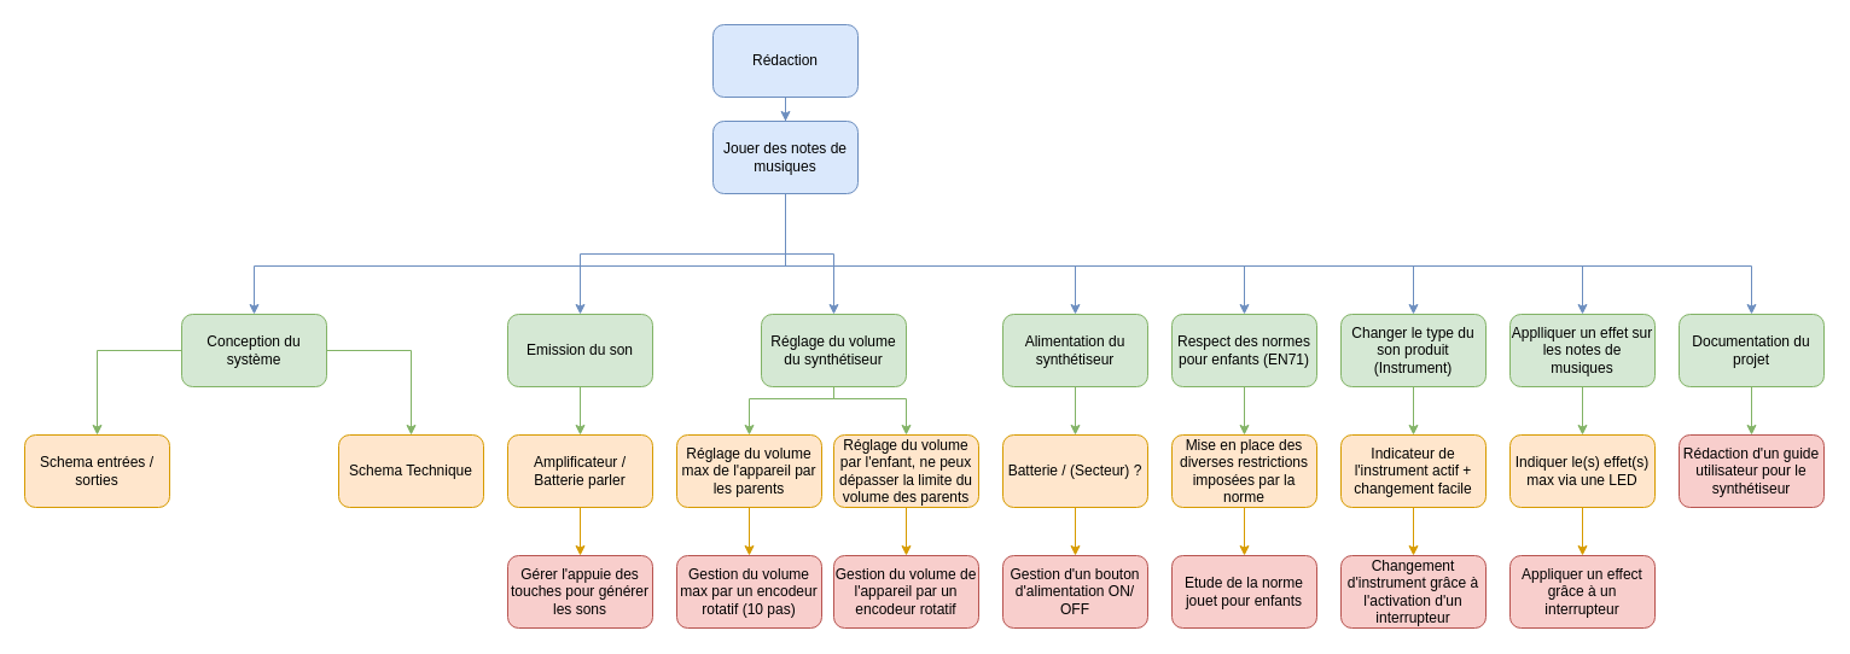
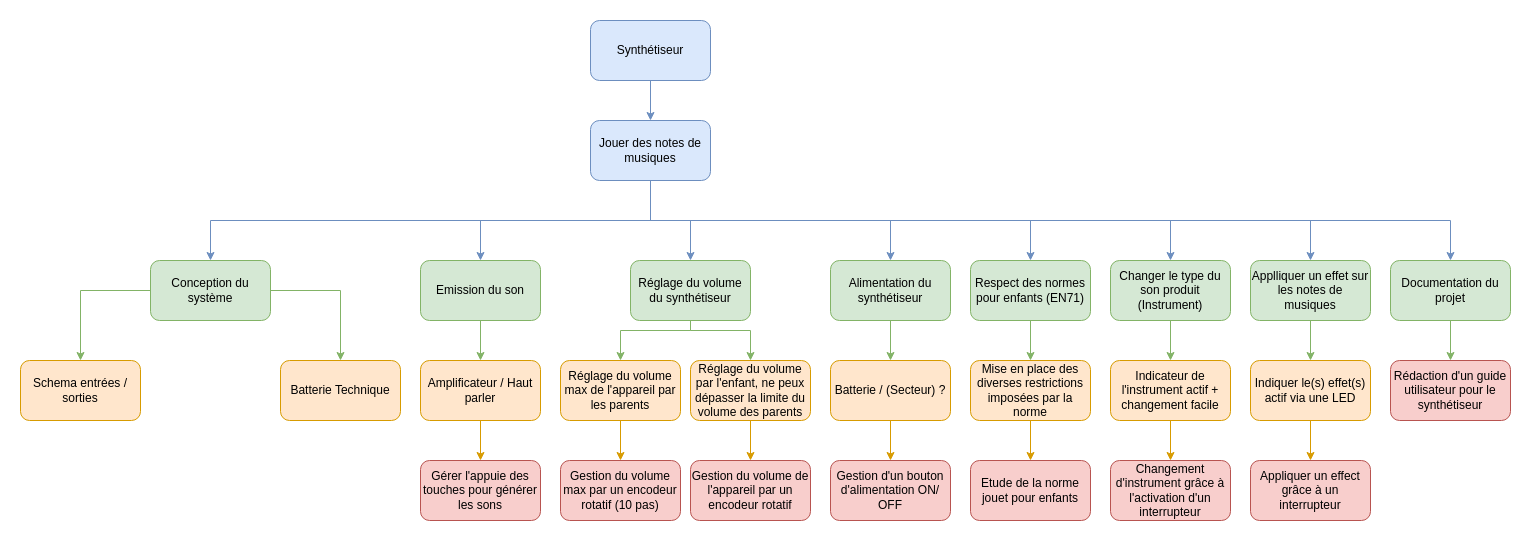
- <mxCell id="3" value="Rédaction" style="rounded=1;whiteSpace=wrap;html=1;fillColor=#dae8fc;strokeColor=#6c8ebf;" vertex="1" parent="1"><mxGeometry x="590" y="20" width="120" height="60" as="geometry" /></mxCell>
+ <mxCell id="3" value="Synthétiseur" style="rounded=1;whiteSpace=wrap;html=1;fillColor=#dae8fc;strokeColor=#6c8ebf;" vertex="1" parent="1"><mxGeometry x="590" y="20" width="120" height="60" as="geometry" /></mxCell>
- <mxCell id="12" value="Jouer des notes de musiques" style="rounded=1;whiteSpace=wrap;html=1;fillColor=#dae8fc;strokeColor=#6c8ebf;" vertex="1" parent="1"><mxGeometry x="590" y="100" width="120" height="60" as="geometry" /></mxCell>
+ <mxCell id="12" value="Jouer des notes de musiques" style="rounded=1;whiteSpace=wrap;html=1;fillColor=#dae8fc;strokeColor=#6c8ebf;" vertex="1" parent="1"><mxGeometry x="590" y="120" width="120" height="60" as="geometry" /></mxCell>
- <mxCell id="17" value="Schema Technique" style="rounded=1;whiteSpace=wrap;html=1;fillColor=#ffe6cc;strokeColor=#d79b00;" vertex="1" parent="1"><mxGeometry x="280" y="360" width="120" height="60" as="geometry" /></mxCell>
+ <mxCell id="17" value="Batterie Technique" style="rounded=1;whiteSpace=wrap;html=1;fillColor=#ffe6cc;strokeColor=#d79b00;" vertex="1" parent="1"><mxGeometry x="280" y="360" width="120" height="60" as="geometry" /></mxCell>
- <mxCell id="21" value="Amplificateur / Batterie parler" style="rounded=1;whiteSpace=wrap;html=1;fillColor=#ffe6cc;strokeColor=#d79b00;" vertex="1" parent="1"><mxGeometry x="420" y="360" width="120" height="60" as="geometry" /></mxCell>
+ <mxCell id="21" value="Amplificateur / Haut parler" style="rounded=1;whiteSpace=wrap;html=1;fillColor=#ffe6cc;strokeColor=#d79b00;" vertex="1" parent="1"><mxGeometry x="420" y="360" width="120" height="60" as="geometry" /></mxCell>
- <mxCell id="50" value="Indiquer le(s) effet(s) max via une LED" style="rounded=1;whiteSpace=wrap;html=1;fillColor=#ffe6cc;strokeColor=#d79b00;" vertex="1" parent="1"><mxGeometry x="1250" y="360" width="120" height="60" as="geometry" /></mxCell>
+ <mxCell id="50" value="Indiquer le(s) effet(s) actif via une LED" style="rounded=1;whiteSpace=wrap;html=1;fillColor=#ffe6cc;strokeColor=#d79b00;" vertex="1" parent="1"><mxGeometry x="1250" y="360" width="120" height="60" as="geometry" /></mxCell>
